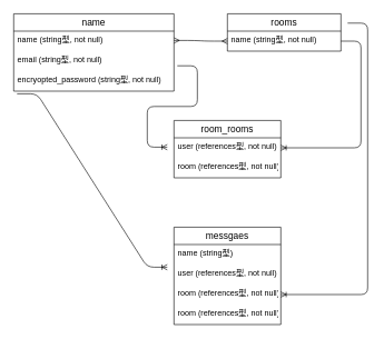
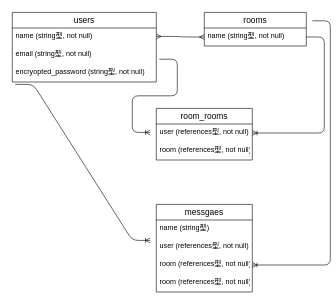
- <mxCell id="2" value="name" style="swimlane;fontStyle=0;childLayout=stackLayout;horizontal=1;startSize=26;horizontalStack=0;resizeParent=1;resizeParentMax=0;resizeLast=0;collapsible=1;marginBottom=0;align=center;fontSize=14;" vertex="1" parent="1"><mxGeometry x="20" y="20" width="240" height="116" as="geometry" /></mxCell>
+ <mxCell id="2" value="users" style="swimlane;fontStyle=0;childLayout=stackLayout;horizontal=1;startSize=26;horizontalStack=0;resizeParent=1;resizeParentMax=0;resizeLast=0;collapsible=1;marginBottom=0;align=center;fontSize=14;" vertex="1" parent="1"><mxGeometry x="20" y="20" width="240" height="116" as="geometry" /></mxCell>
